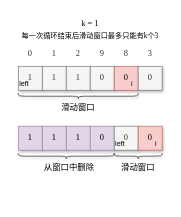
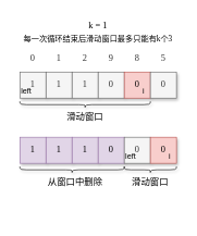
- <mxCell id="7" value="&lt;font face=&quot;Comic Sans MS&quot; style=&quot;font-size: 14px&quot;&gt;3&lt;/font&gt;" style="rounded=0;whiteSpace=wrap;html=1;shadow=1;fillColor=#f5f5f5;fontColor=#333333;strokeColor=#666666;glass=0;opacity=0;" vertex="1" parent="1"><mxGeometry x="230" y="70" width="40" height="40" as="geometry" /></mxCell>
+ <mxCell id="7" value="&lt;font face=&quot;Comic Sans MS&quot; style=&quot;font-size: 14px&quot;&gt;5&lt;/font&gt;" style="rounded=0;whiteSpace=wrap;html=1;shadow=1;fillColor=#f5f5f5;fontColor=#333333;strokeColor=#666666;glass=0;opacity=0;" vertex="1" parent="1"><mxGeometry x="230" y="70" width="40" height="40" as="geometry" /></mxCell>
